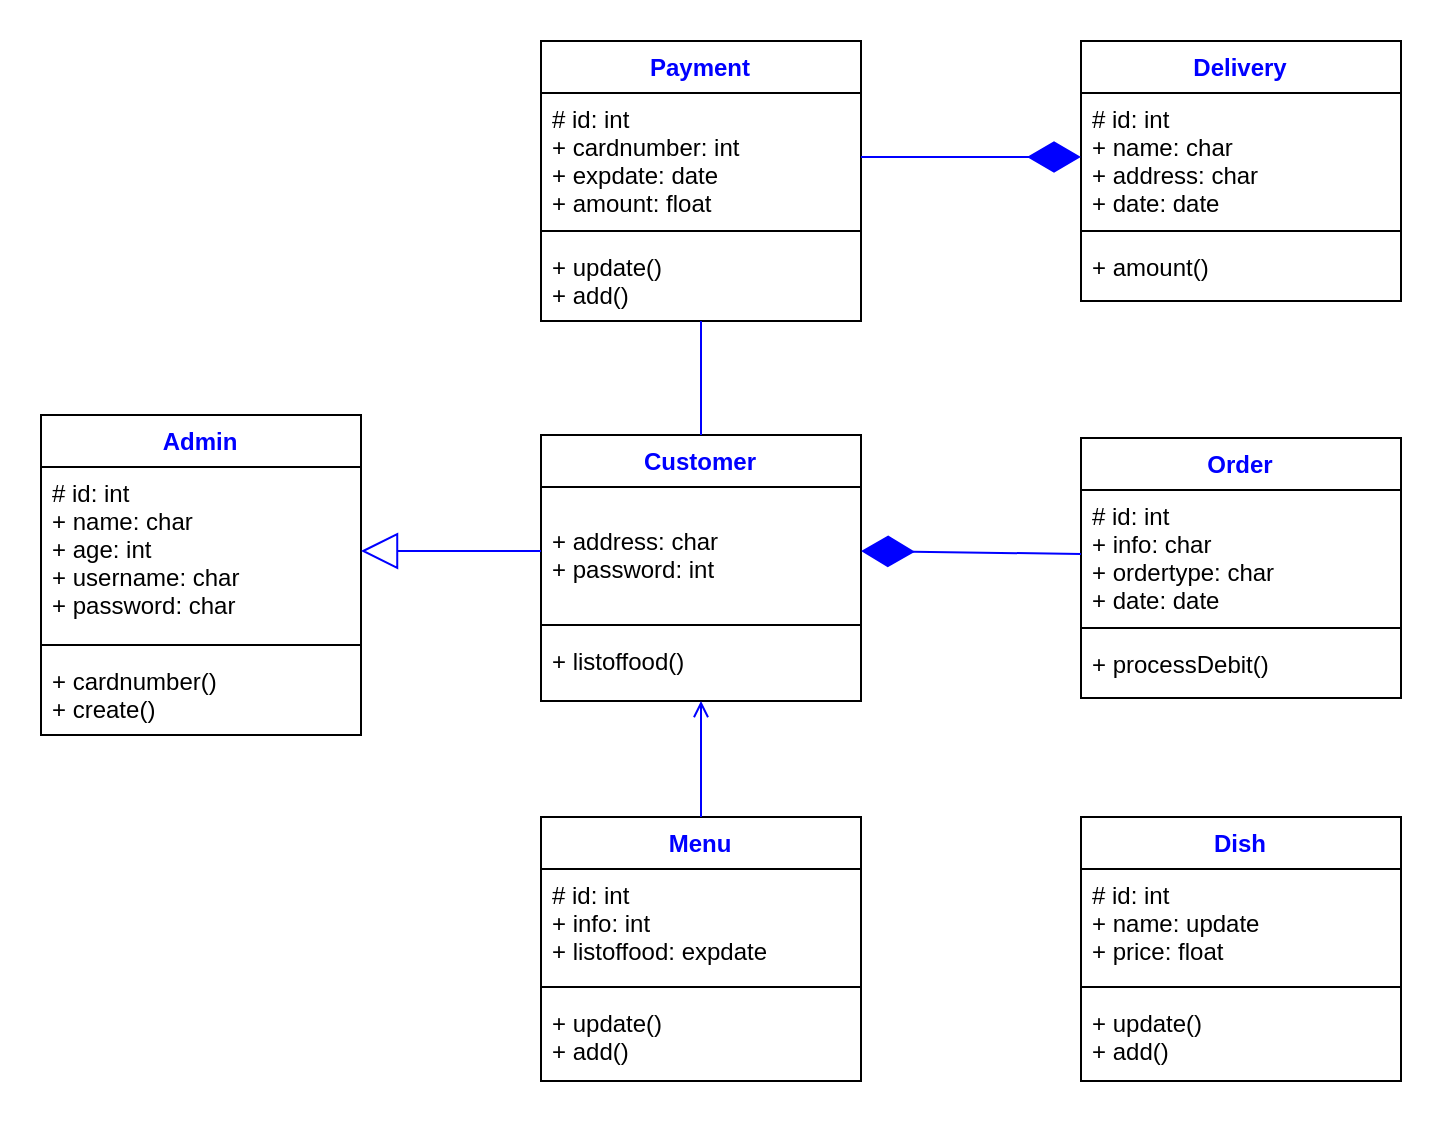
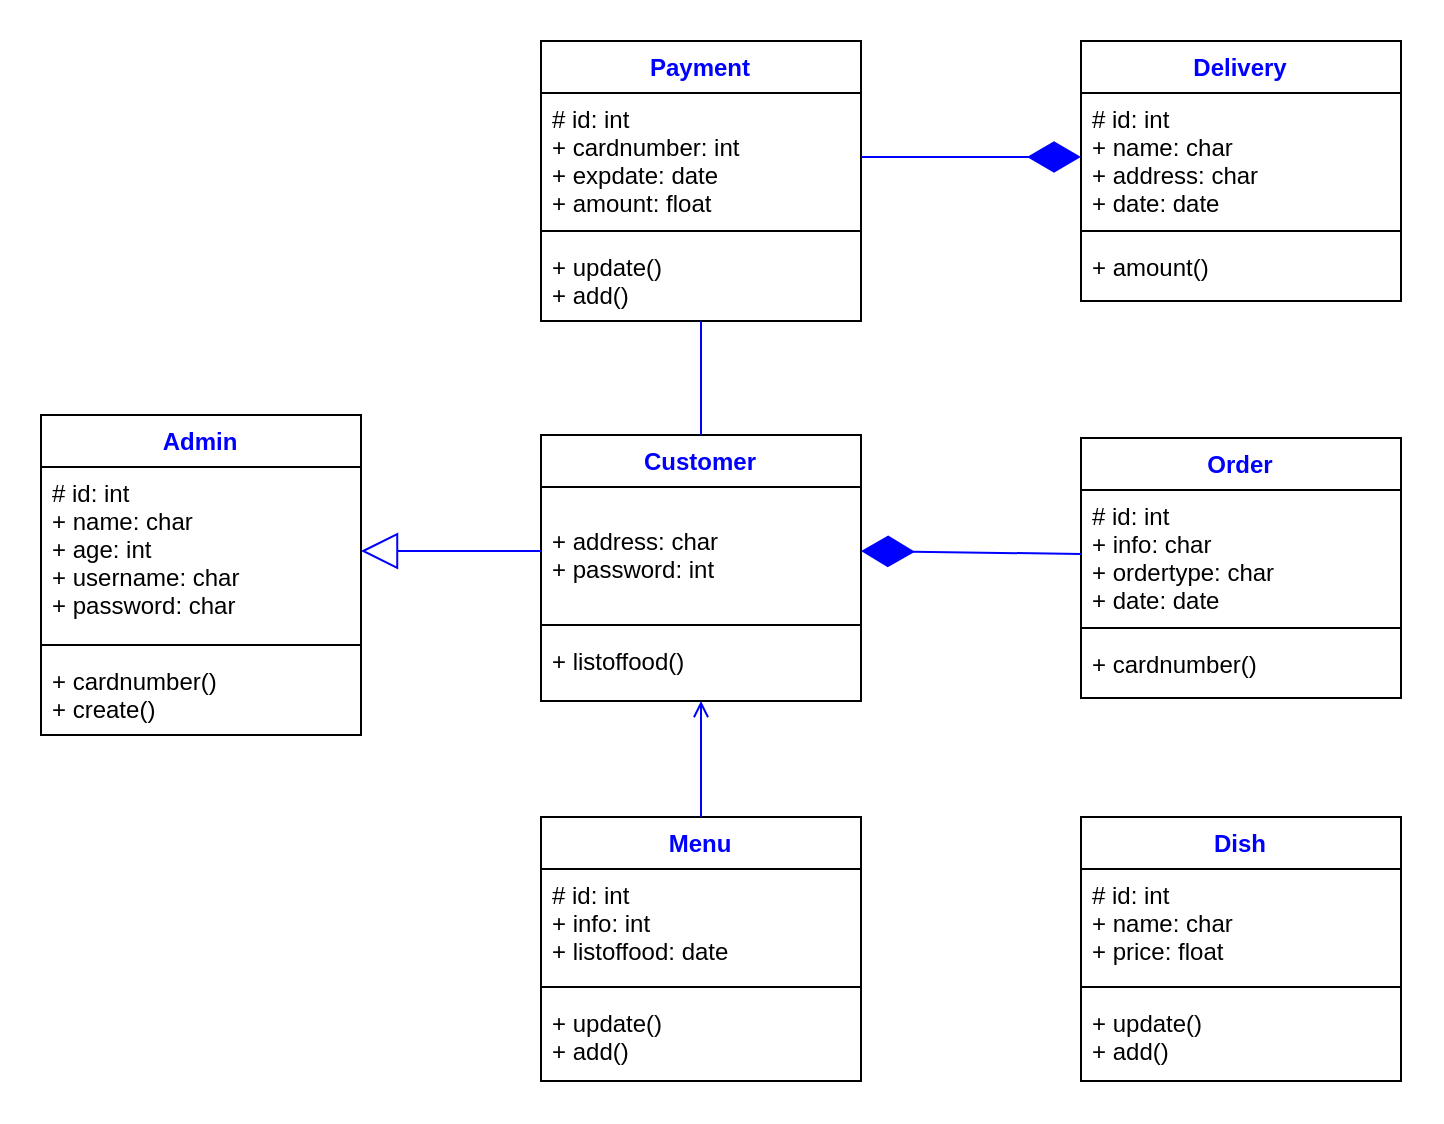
- <mxCell id="21" value="+ processDebit()" style="text;align=left;verticalAlign=top;spacingLeft=4;spacingRight=4;overflow=hidden;rotatable=0;points=[[0,0.5],[1,0.5]];portConstraint=eastwest;" vertex="1" parent="18"><mxGeometry y="100" width="160" height="26" as="geometry" /></mxCell>
+ <mxCell id="21" value="+ cardnumber()" style="text;align=left;verticalAlign=top;spacingLeft=4;spacingRight=4;overflow=hidden;rotatable=0;points=[[0,0.5],[1,0.5]];portConstraint=eastwest;" vertex="1" parent="18"><mxGeometry y="100" width="160" height="26" as="geometry" /></mxCell>
- <mxCell id="15" value="# id: int&#10;+ info: int&#10;+ listoffood: expdate" style="text;align=left;verticalAlign=top;spacingLeft=4;spacingRight=4;overflow=hidden;rotatable=0;points=[[0,0.5],[1,0.5]];portConstraint=eastwest;" vertex="1" parent="14"><mxGeometry y="26" width="160" height="54" as="geometry" /></mxCell>
+ <mxCell id="15" value="# id: int&#10;+ info: int&#10;+ listoffood: date" style="text;align=left;verticalAlign=top;spacingLeft=4;spacingRight=4;overflow=hidden;rotatable=0;points=[[0,0.5],[1,0.5]];portConstraint=eastwest;" vertex="1" parent="14"><mxGeometry y="26" width="160" height="54" as="geometry" /></mxCell>
- <mxCell id="23" value="# id: int&#10;+ name: update&#10;+ price: float" style="text;align=left;verticalAlign=top;spacingLeft=4;spacingRight=4;overflow=hidden;rotatable=0;points=[[0,0.5],[1,0.5]];portConstraint=eastwest;" vertex="1" parent="22"><mxGeometry y="26" width="160" height="54" as="geometry" /></mxCell>
+ <mxCell id="23" value="# id: int&#10;+ name: char&#10;+ price: float" style="text;align=left;verticalAlign=top;spacingLeft=4;spacingRight=4;overflow=hidden;rotatable=0;points=[[0,0.5],[1,0.5]];portConstraint=eastwest;" vertex="1" parent="22"><mxGeometry y="26" width="160" height="54" as="geometry" /></mxCell>
